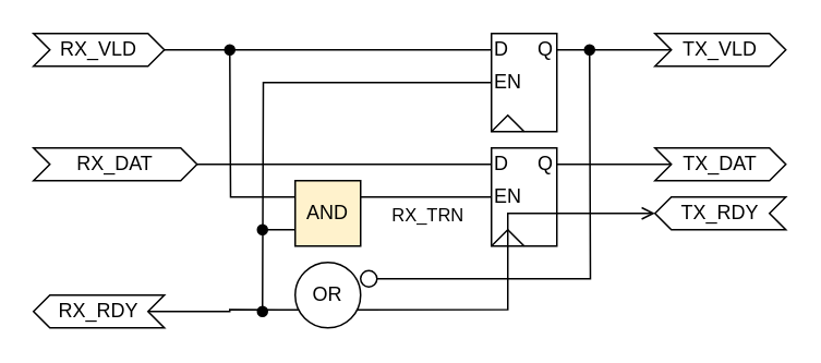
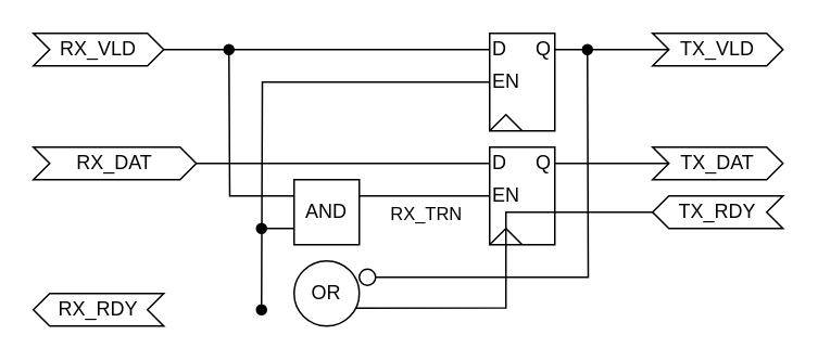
- <mxCell id="30" value="AND" style="whiteSpace=wrap;html=1;aspect=fixed;fillColor=#fff2cc;" parent="1" vertex="1"><mxGeometry x="180" y="110" width="40" height="40" as="geometry" /></mxCell>
+ <mxCell id="30" value="AND" style="whiteSpace=wrap;html=1;aspect=fixed;" parent="1" vertex="1"><mxGeometry x="180" y="110" width="40" height="40" as="geometry" /></mxCell>
- <mxCell id="28" style="edgeStyle=orthogonalEdgeStyle;rounded=0;orthogonalLoop=1;jettySize=auto;html=1;endArrow=open;endFill=0;exitX=1;exitY=0.75;exitDx=0;exitDy=0;entryX=0;entryY=0.5;entryDx=0;entryDy=0;" parent="1" source="23" target="27" edge="1"><mxGeometry relative="1" as="geometry"><mxPoint x="330" y="190" as="targetPoint" /><mxPoint x="300" y="190" as="sourcePoint" /></mxGeometry></mxCell>
+ <mxCell id="28" style="edgeStyle=orthogonalEdgeStyle;rounded=0;orthogonalLoop=1;jettySize=auto;html=1;endArrow=none;endFill=0;exitX=1;exitY=0.75;exitDx=0;exitDy=0;entryX=0;entryY=0.5;entryDx=0;entryDy=0;" parent="1" source="23" target="27" edge="1"><mxGeometry relative="1" as="geometry"><mxPoint x="330" y="190" as="targetPoint" /><mxPoint x="300" y="190" as="sourcePoint" /></mxGeometry></mxCell>
- <mxCell id="20" style="edgeStyle=orthogonalEdgeStyle;rounded=0;orthogonalLoop=1;jettySize=auto;html=1;exitX=1;exitY=0.5;exitDx=0;exitDy=0;entryX=0;entryY=0.75;entryDx=0;entryDy=0;endArrow=none;endFill=0;" parent="1" source="21" target="23" edge="1"><mxGeometry relative="1" as="geometry"><mxPoint x="240" y="200" as="targetPoint" /></mxGeometry></mxCell>
